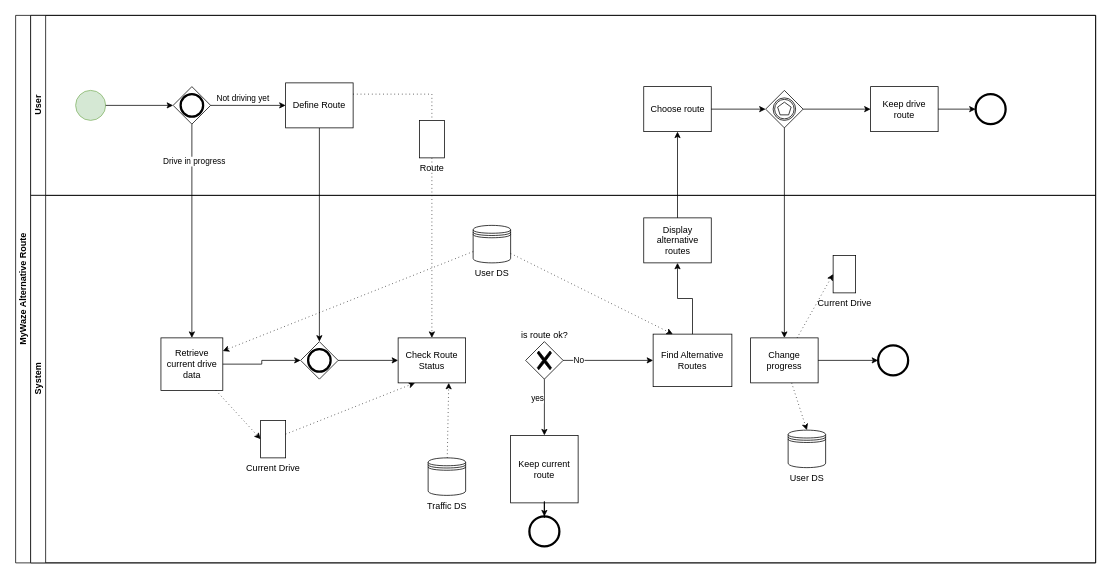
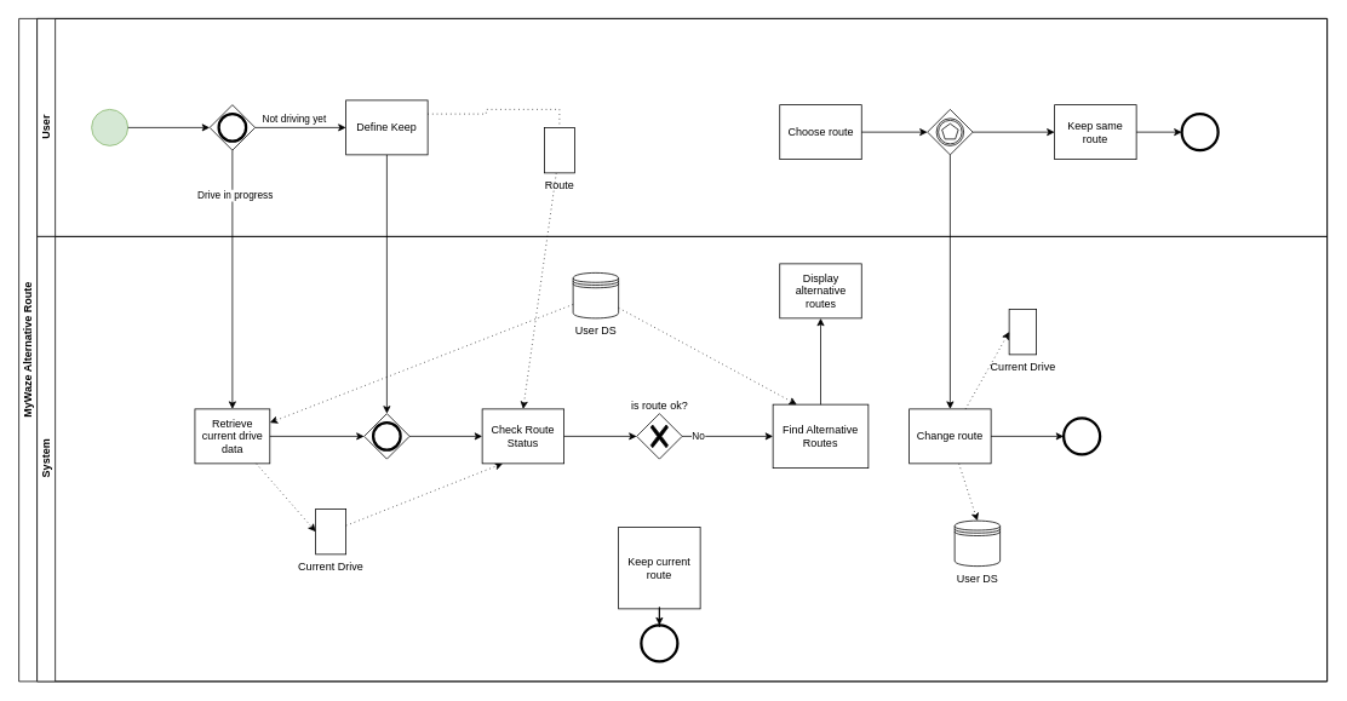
- <mxCell id="11" value="Define Route" style="points=[[0.25,0,0],[0.5,0,0],[0.75,0,0],[1,0.25,0],[1,0.5,0],[1,0.75,0],[0.75,1,0],[0.5,1,0],[0.25,1,0],[0,0.75,0],[0,0.5,0],[0,0.25,0]];shape=mxgraph.bpmn.task2;whiteSpace=wrap;rectStyle=rounded;size=10;html=1;container=1;expand=0;collapsible=0;taskMarker=abstract;" vertex="1" parent="7"><mxGeometry x="340" y="90" width="90" height="60" as="geometry" /></mxCell>
+ <mxCell id="11" value="Define Keep" style="points=[[0.25,0,0],[0.5,0,0],[0.75,0,0],[1,0.25,0],[1,0.5,0],[1,0.75,0],[0.75,1,0],[0.5,1,0],[0.25,1,0],[0,0.75,0],[0,0.5,0],[0,0.25,0]];shape=mxgraph.bpmn.task2;whiteSpace=wrap;rectStyle=rounded;size=10;html=1;container=1;expand=0;collapsible=0;taskMarker=abstract;" vertex="1" parent="7"><mxGeometry x="340" y="90" width="90" height="60" as="geometry" /></mxCell>
- <mxCell id="19" value="Keep drive route" style="points=[[0.25,0,0],[0.5,0,0],[0.75,0,0],[1,0.25,0],[1,0.5,0],[1,0.75,0],[0.75,1,0],[0.5,1,0],[0.25,1,0],[0,0.75,0],[0,0.5,0],[0,0.25,0]];shape=mxgraph.bpmn.task2;whiteSpace=wrap;rectStyle=rounded;size=10;html=1;container=1;expand=0;collapsible=0;taskMarker=abstract;" vertex="1" parent="7"><mxGeometry x="1120" y="95" width="90" height="60" as="geometry" /></mxCell>
+ <mxCell id="19" value="Keep same route" style="points=[[0.25,0,0],[0.5,0,0],[0.75,0,0],[1,0.25,0],[1,0.5,0],[1,0.75,0],[0.75,1,0],[0.5,1,0],[0.25,1,0],[0,0.75,0],[0,0.5,0],[0,0.25,0]];shape=mxgraph.bpmn.task2;whiteSpace=wrap;rectStyle=rounded;size=10;html=1;container=1;expand=0;collapsible=0;taskMarker=abstract;" vertex="1" parent="7"><mxGeometry x="1120" y="95" width="90" height="60" as="geometry" /></mxCell>
- <mxCell id="14" value="Route" style="shape=mxgraph.bpmn.data2;labelPosition=center;verticalLabelPosition=bottom;align=center;verticalAlign=top;size=15;html=1;" vertex="1" parent="7"><mxGeometry x="518.33" y="140" width="33.33" height="50" as="geometry" /></mxCell>
+ <mxCell id="14" value="Route" style="shape=mxgraph.bpmn.data2;labelPosition=center;verticalLabelPosition=bottom;align=center;verticalAlign=top;size=15;html=1;" vertex="1" parent="7"><mxGeometry x="558.33" y="120" width="33.33" height="50" as="geometry" /></mxCell>
- <mxCell id="56" style="edgeStyle=orthogonalEdgeStyle;rounded=0;orthogonalLoop=1;jettySize=auto;html=1;entryX=0.5;entryY=1;entryDx=0;entryDy=0;entryPerimeter=0;" edge="1" parent="2" source="47" target="16"><mxGeometry relative="1" as="geometry" /></mxCell>
+ <mxCell id="36" style="edgeStyle=orthogonalEdgeStyle;rounded=0;orthogonalLoop=1;jettySize=auto;html=1;entryX=0;entryY=0.5;entryDx=0;entryDy=0;entryPerimeter=0;" edge="1" parent="23" source="33" target="35"><mxGeometry relative="1" as="geometry" /></mxCell>
- <mxCell id="25" value="Find Alternative Routes" style="points=[[0.25,0,0],[0.5,0,0],[0.75,0,0],[1,0.25,0],[1,0.5,0],[1,0.75,0],[0.75,1,0],[0.5,1,0],[0.25,1,0],[0,0.75,0],[0,0.5,0],[0,0.25,0]];shape=mxgraph.bpmn.task2;whiteSpace=wrap;rectStyle=rounded;size=10;html=1;container=1;expand=0;collapsible=0;taskMarker=abstract;isLoopSub=1;" vertex="1" parent="23"><mxGeometry x="830" y="185" width="105" height="70" as="geometry" /></mxCell>
+ <mxCell id="25" value="Find Alternative Routes" style="points=[[0.25,0,0],[0.5,0,0],[0.75,0,0],[1,0.25,0],[1,0.5,0],[1,0.75,0],[0.75,1,0],[0.5,1,0],[0.25,1,0],[0,0.75,0],[0,0.5,0],[0,0.25,0]];shape=mxgraph.bpmn.task2;whiteSpace=wrap;rectStyle=rounded;size=10;html=1;container=1;expand=0;collapsible=0;taskMarker=abstract;isLoopSub=1;" vertex="1" parent="23"><mxGeometry x="810" y="185" width="105" height="70" as="geometry" /></mxCell>
- <mxCell id="50" value="Change progress" style="points=[[0.25,0,0],[0.5,0,0],[0.75,0,0],[1,0.25,0],[1,0.5,0],[1,0.75,0],[0.75,1,0],[0.5,1,0],[0.25,1,0],[0,0.75,0],[0,0.5,0],[0,0.25,0]];shape=mxgraph.bpmn.task2;whiteSpace=wrap;rectStyle=rounded;size=10;html=1;container=1;expand=0;collapsible=0;taskMarker=abstract;" vertex="1" parent="23"><mxGeometry x="960" y="190" width="90" height="60" as="geometry" /></mxCell>
+ <mxCell id="50" value="Change route" style="points=[[0.25,0,0],[0.5,0,0],[0.75,0,0],[1,0.25,0],[1,0.5,0],[1,0.75,0],[0.75,1,0],[0.5,1,0],[0.25,1,0],[0,0.75,0],[0,0.5,0],[0,0.25,0]];shape=mxgraph.bpmn.task2;whiteSpace=wrap;rectStyle=rounded;size=10;html=1;container=1;expand=0;collapsible=0;taskMarker=abstract;" vertex="1" parent="23"><mxGeometry x="960" y="190" width="90" height="60" as="geometry" /></mxCell>
- <mxCell id="26" value="Retrieve current drive data" style="points=[[0.25,0,0],[0.5,0,0],[0.75,0,0],[1,0.25,0],[1,0.5,0],[1,0.75,0],[0.75,1,0],[0.5,1,0],[0.25,1,0],[0,0.75,0],[0,0.5,0],[0,0.25,0]];shape=mxgraph.bpmn.task2;whiteSpace=wrap;rectStyle=rounded;size=10;html=1;container=1;expand=0;collapsible=0;taskMarker=abstract;" vertex="1" parent="23"><mxGeometry x="173.75" y="190" width="82.5" height="70" as="geometry" /></mxCell>
+ <mxCell id="26" value="Retrieve current drive data" style="points=[[0.25,0,0],[0.5,0,0],[0.75,0,0],[1,0.25,0],[1,0.5,0],[1,0.75,0],[0.75,1,0],[0.5,1,0],[0.25,1,0],[0,0.75,0],[0,0.5,0],[0,0.25,0]];shape=mxgraph.bpmn.task2;whiteSpace=wrap;rectStyle=rounded;size=10;html=1;container=1;expand=0;collapsible=0;taskMarker=abstract;" vertex="1" parent="23"><mxGeometry x="173.75" y="190" width="82.5" height="60" as="geometry" /></mxCell>
- <mxCell id="34" style="rounded=0;orthogonalLoop=1;jettySize=auto;html=1;entryX=0.75;entryY=1;entryDx=0;entryDy=0;entryPerimeter=0;dashed=1;dashPattern=1 4;" edge="1" parent="23" source="24" target="33"><mxGeometry relative="1" as="geometry"><mxPoint x="440" y="145" as="targetPoint" /></mxGeometry></mxCell>
- <mxCell id="40" style="edgeStyle=orthogonalEdgeStyle;rounded=0;orthogonalLoop=1;jettySize=auto;html=1;entryX=0.5;entryY=0;entryDx=0;entryDy=0;entryPerimeter=0;labelPosition=left;verticalLabelPosition=top;align=right;verticalAlign=bottom;fontColor=default;labelBackgroundColor=default;labelBorderColor=none;textShadow=0;fontSize=11;" edge="1" parent="23" source="35" target="39"><mxGeometry relative="1" as="geometry" /></mxCell>
- <mxCell id="41" value="yes" style="edgeLabel;html=1;align=right;verticalAlign=middle;resizable=0;points=[];labelPosition=left;verticalLabelPosition=middle;labelBackgroundColor=default;" vertex="1" connectable="0" parent="40"><mxGeometry x="-0.32" y="2" relative="1" as="geometry"><mxPoint x="-2" as="offset" /></mxGeometry></mxCell>
- <mxCell id="24" value="Traffic DS" style="shape=datastore;html=1;labelPosition=center;verticalLabelPosition=bottom;align=center;verticalAlign=top;" vertex="1" parent="23"><mxGeometry x="530" y="350" width="50" height="50" as="geometry" /></mxCell>
